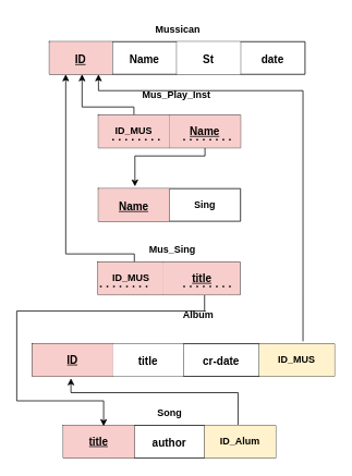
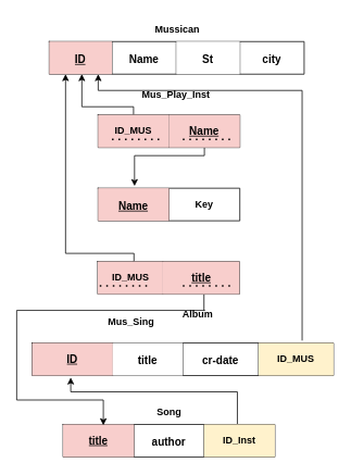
- <mxCell id="13" value="&lt;p style=&quot;direction: ltr; unicode-bidi: embed;&quot; align=&quot;center&quot; class=&quot;MsoNormal&quot;&gt;&lt;span style=&quot;font-size:10.0pt&quot;&gt;date&lt;/span&gt;&lt;/p&gt;" style="shape=partialRectangle;html=1;whiteSpace=wrap;connectable=0;fillColor=none;top=0;left=0;bottom=0;right=0;overflow=hidden;rounded=0;fontStyle=1" vertex="1" parent="9"><mxGeometry x="234" width="79" height="40" as="geometry"><mxRectangle width="79" height="40" as="alternateBounds" /></mxGeometry></mxCell>
+ <mxCell id="13" value="&lt;p style=&quot;direction: ltr; unicode-bidi: embed;&quot; align=&quot;center&quot; class=&quot;MsoNormal&quot;&gt;&lt;span style=&quot;font-size:10.0pt&quot;&gt;city&lt;/span&gt;&lt;/p&gt;" style="shape=partialRectangle;html=1;whiteSpace=wrap;connectable=0;fillColor=none;top=0;left=0;bottom=0;right=0;overflow=hidden;rounded=0;fontStyle=1" vertex="1" parent="9"><mxGeometry x="234" width="79" height="40" as="geometry"><mxRectangle width="79" height="40" as="alternateBounds" /></mxGeometry></mxCell>
- <mxCell id="29" value="Sing" style="shape=partialRectangle;html=1;whiteSpace=wrap;connectable=0;fillColor=none;top=0;left=0;bottom=0;right=0;overflow=hidden;rounded=0;fontStyle=1" vertex="1" parent="27"><mxGeometry x="87" width="87" height="40" as="geometry"><mxRectangle width="87" height="40" as="alternateBounds" /></mxGeometry></mxCell>
+ <mxCell id="29" value="Key" style="shape=partialRectangle;html=1;whiteSpace=wrap;connectable=0;fillColor=none;top=0;left=0;bottom=0;right=0;overflow=hidden;rounded=0;fontStyle=1" vertex="1" parent="27"><mxGeometry x="87" width="87" height="40" as="geometry"><mxRectangle width="87" height="40" as="alternateBounds" /></mxGeometry></mxCell>
- <mxCell id="42" value="&lt;span&gt;Mus_Sing&amp;nbsp;&lt;/span&gt;" style="text;html=1;align=center;verticalAlign=middle;resizable=0;points=[];autosize=1;strokeColor=none;fillColor=none;fontStyle=1" vertex="1" parent="1"><mxGeometry x="171.5" y="290" width="80" height="30" as="geometry" /></mxCell>
+ <mxCell id="42" value="&lt;span&gt;Mus_Sing&amp;nbsp;&lt;/span&gt;" style="text;html=1;align=center;verticalAlign=middle;resizable=0;points=[];autosize=1;strokeColor=none;fillColor=none;fontStyle=1" vertex="1" parent="1"><mxGeometry x="121.5" y="380" width="80" height="30" as="geometry" /></mxCell>
- <mxCell id="25" value="ID_Alum" style="shape=partialRectangle;html=1;whiteSpace=wrap;connectable=0;fillColor=#fff2cc;top=0;left=0;bottom=0;right=0;overflow=hidden;rounded=0;strokeColor=#d6b656;fontStyle=1" vertex="1" parent="22"><mxGeometry x="173" width="87" height="40" as="geometry"><mxRectangle width="87" height="40" as="alternateBounds" /></mxGeometry></mxCell>
+ <mxCell id="25" value="ID_Inst" style="shape=partialRectangle;html=1;whiteSpace=wrap;connectable=0;fillColor=#fff2cc;top=0;left=0;bottom=0;right=0;overflow=hidden;rounded=0;strokeColor=#d6b656;fontStyle=1" vertex="1" parent="22"><mxGeometry x="173" width="87" height="40" as="geometry"><mxRectangle width="87" height="40" as="alternateBounds" /></mxGeometry></mxCell>
